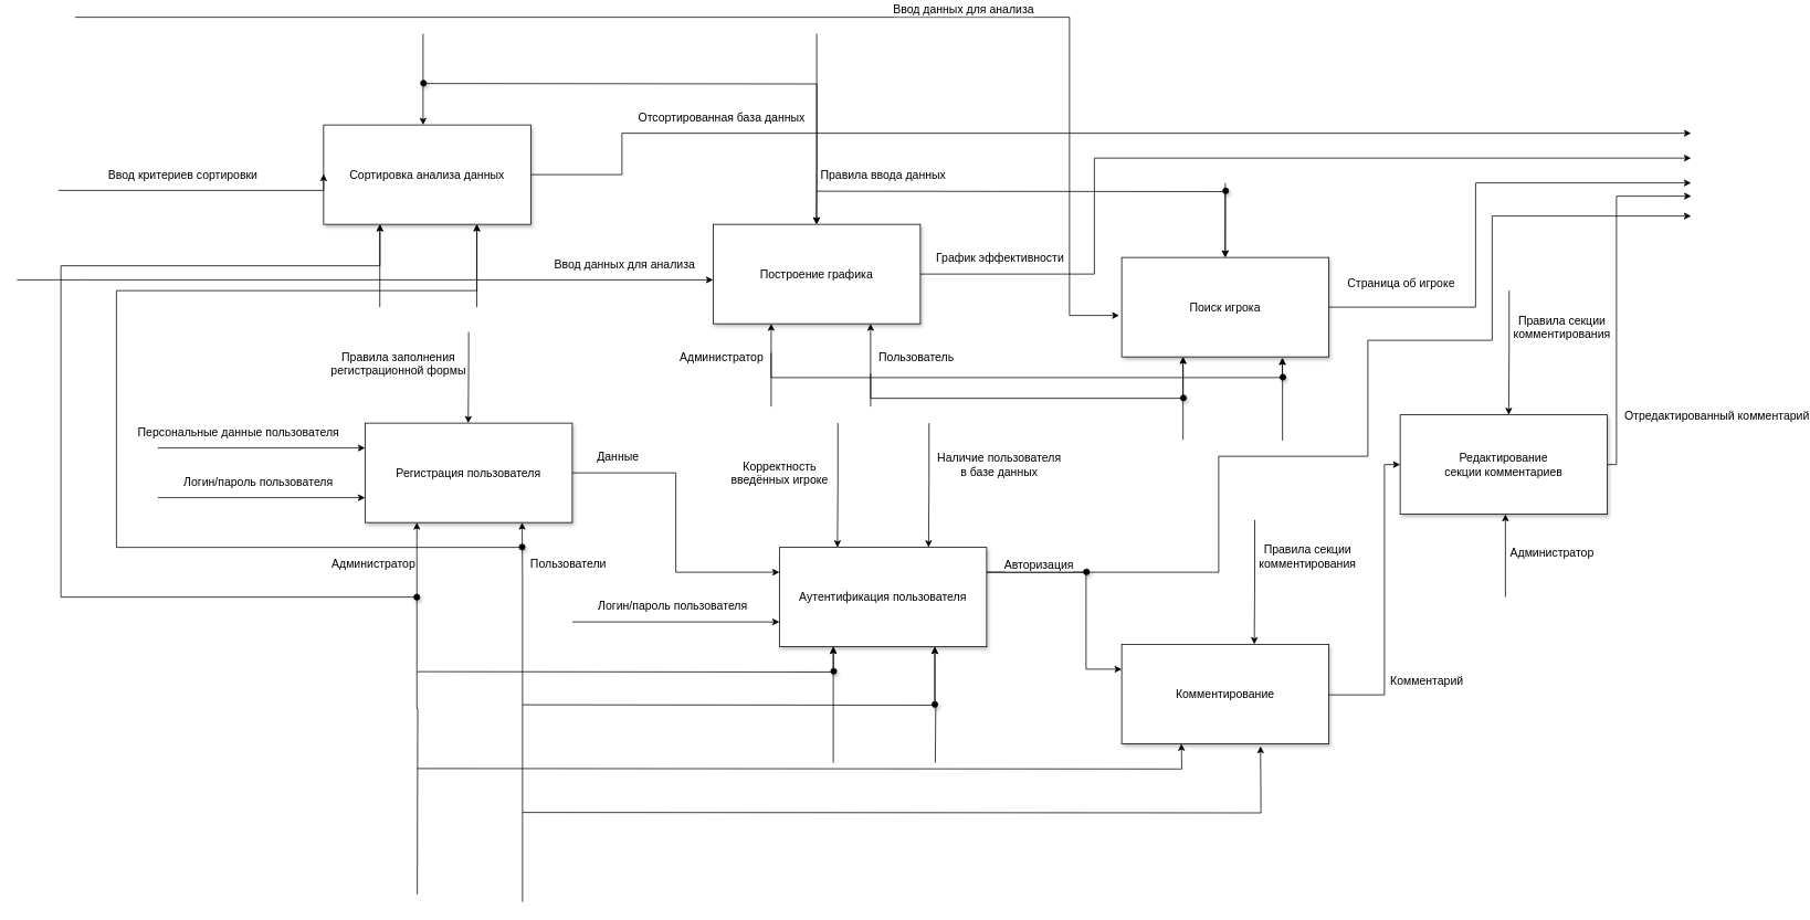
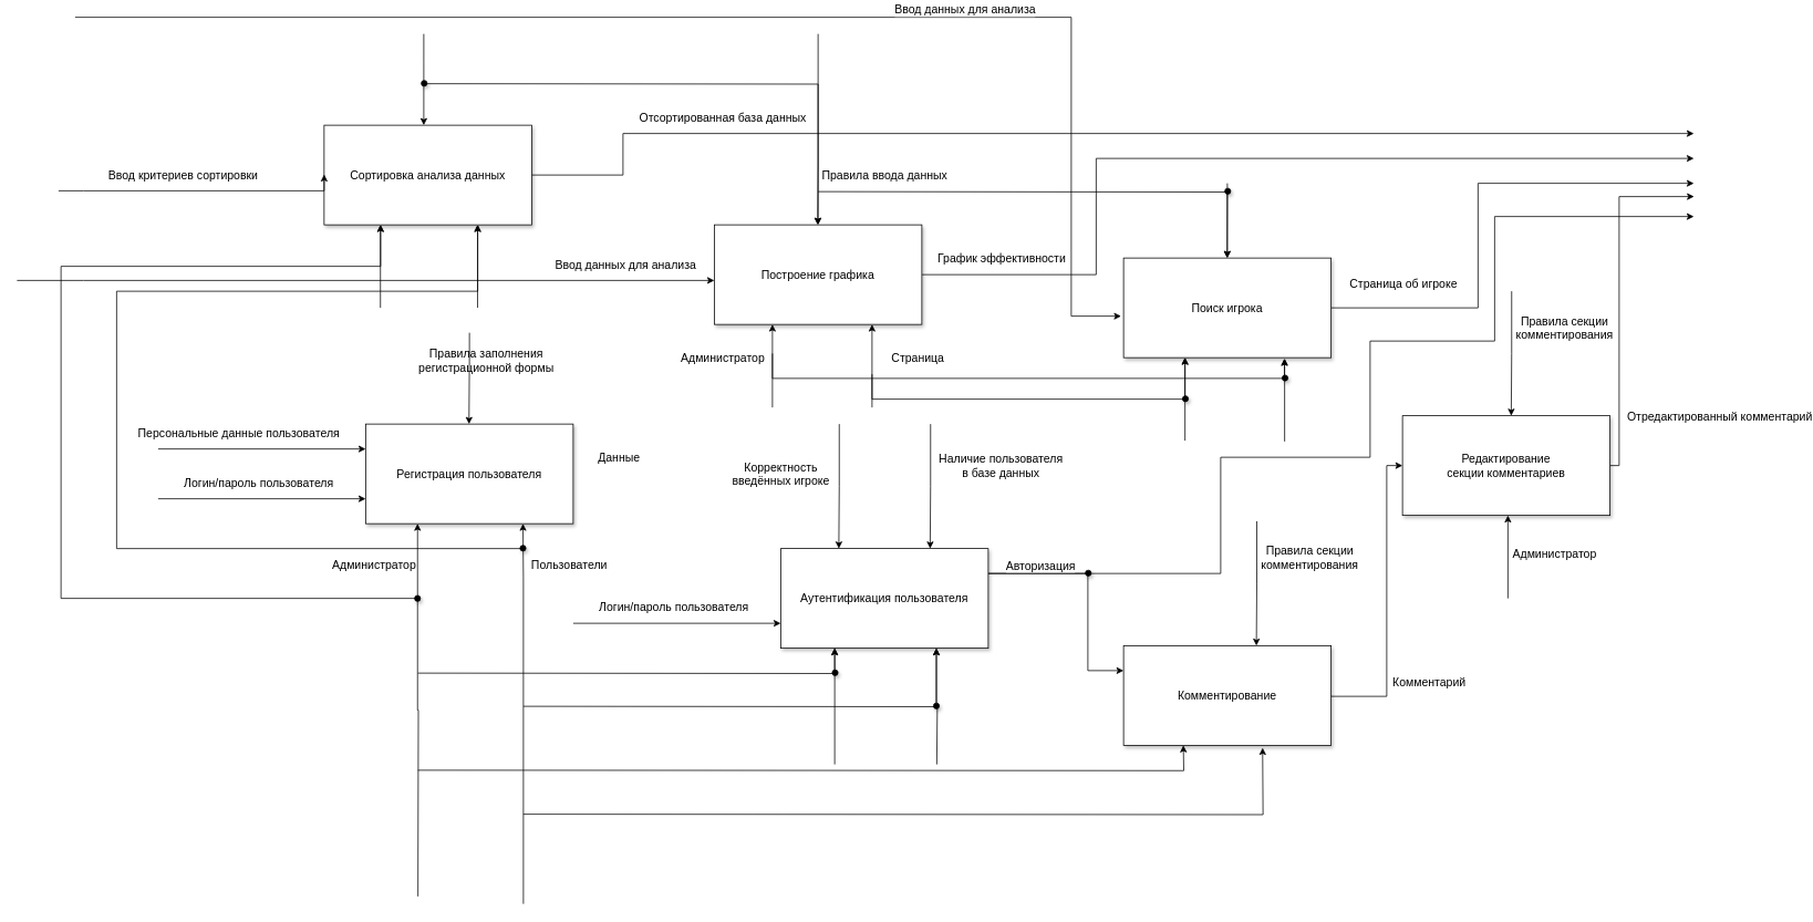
- <mxCell id="48" value="Пользователь" style="text;html=1;align=center;verticalAlign=middle;resizable=0;points=[];autosize=1;strokeColor=none;fillColor=none;fontSize=14;" parent="1" vertex="1"><mxGeometry x="1050" y="420" width="110" height="20" as="geometry" /></mxCell>
+ <mxCell id="48" value="Страница" style="text;html=1;align=center;verticalAlign=middle;resizable=0;points=[];autosize=1;strokeColor=none;fillColor=none;fontSize=14;" parent="1" vertex="1"><mxGeometry x="1050" y="420" width="110" height="20" as="geometry" /></mxCell>
- <mxCell id="13" value="Правила заполнения&lt;br&gt;регистрационной формы" style="text;html=1;align=center;verticalAlign=middle;resizable=0;points=[];autosize=1;strokeColor=none;fillColor=none;fontSize=14;" parent="1" vertex="1"><mxGeometry x="390" y="418" width="180" height="40" as="geometry" /></mxCell>
+ <mxCell id="13" value="Правила заполнения&lt;br&gt;регистрационной формы" style="text;html=1;align=center;verticalAlign=middle;resizable=0;points=[];autosize=1;strokeColor=none;fillColor=none;fontSize=14;" parent="1" vertex="1"><mxGeometry x="495" y="413" width="180" height="40" as="geometry" /></mxCell>
- <mxCell id="2" style="edgeStyle=orthogonalEdgeStyle;rounded=0;orthogonalLoop=1;jettySize=auto;html=1;exitX=1;exitY=0.5;exitDx=0;exitDy=0;entryX=0;entryY=0.25;entryDx=0;entryDy=0;" parent="1" source="3" target="17" edge="1"><mxGeometry relative="1" as="geometry"><mxPoint x="880" y="600" as="targetPoint" /></mxGeometry></mxCell>
